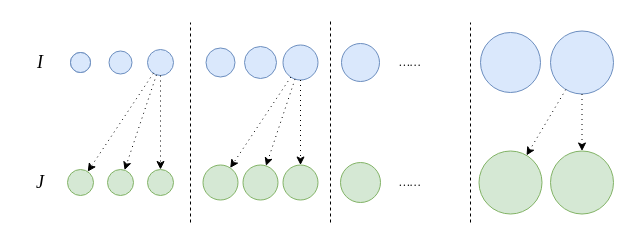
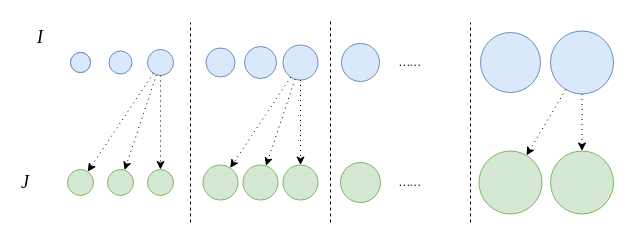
- <mxCell id="13" value="&lt;i&gt;&lt;font style=&quot;font-size: 18px&quot;&gt;I&lt;/font&gt;&lt;/i&gt;" style="text;html=1;strokeColor=none;fillColor=none;align=center;verticalAlign=middle;whiteSpace=wrap;rounded=0;fontFamily=CMU Serif;" parent="1" vertex="1"><mxGeometry x="20" y="52" width="40" height="20" as="geometry" /></mxCell>
+ <mxCell id="13" value="&lt;i&gt;&lt;font style=&quot;font-size: 18px&quot;&gt;I&lt;/font&gt;&lt;/i&gt;" style="text;html=1;strokeColor=none;fillColor=none;align=center;verticalAlign=middle;whiteSpace=wrap;rounded=0;fontFamily=CMU Serif;" parent="1" vertex="1"><mxGeometry x="20" y="27" width="40" height="20" as="geometry" /></mxCell>
- <mxCell id="26" value="&lt;i&gt;&lt;font style=&quot;font-size: 18px&quot;&gt;J&lt;/font&gt;&lt;/i&gt;" style="text;html=1;strokeColor=none;fillColor=none;align=center;verticalAlign=middle;whiteSpace=wrap;rounded=0;fontFamily=CMU Serif;" parent="1" vertex="1"><mxGeometry x="20" y="172" width="40" height="20" as="geometry" /></mxCell>
+ <mxCell id="26" value="&lt;i&gt;&lt;font style=&quot;font-size: 18px&quot;&gt;J&lt;/font&gt;&lt;/i&gt;" style="text;html=1;strokeColor=none;fillColor=none;align=center;verticalAlign=middle;whiteSpace=wrap;rounded=0;fontFamily=CMU Serif;" parent="1" vertex="1"><mxGeometry x="5" y="172" width="40" height="20" as="geometry" /></mxCell>
